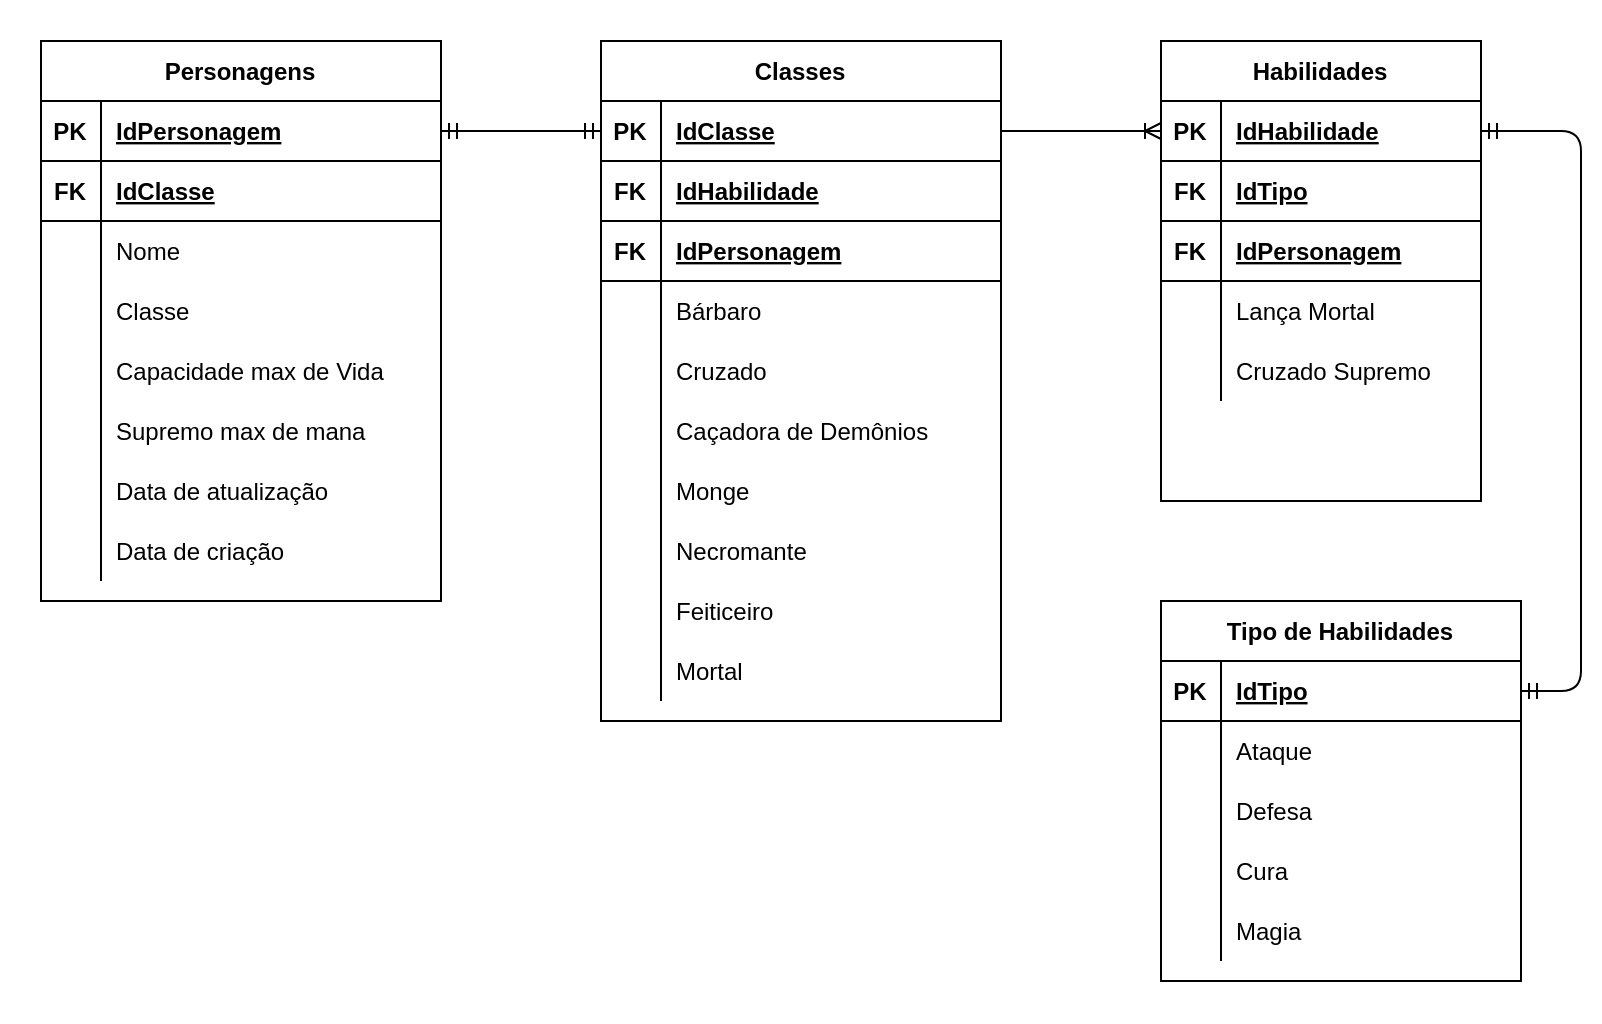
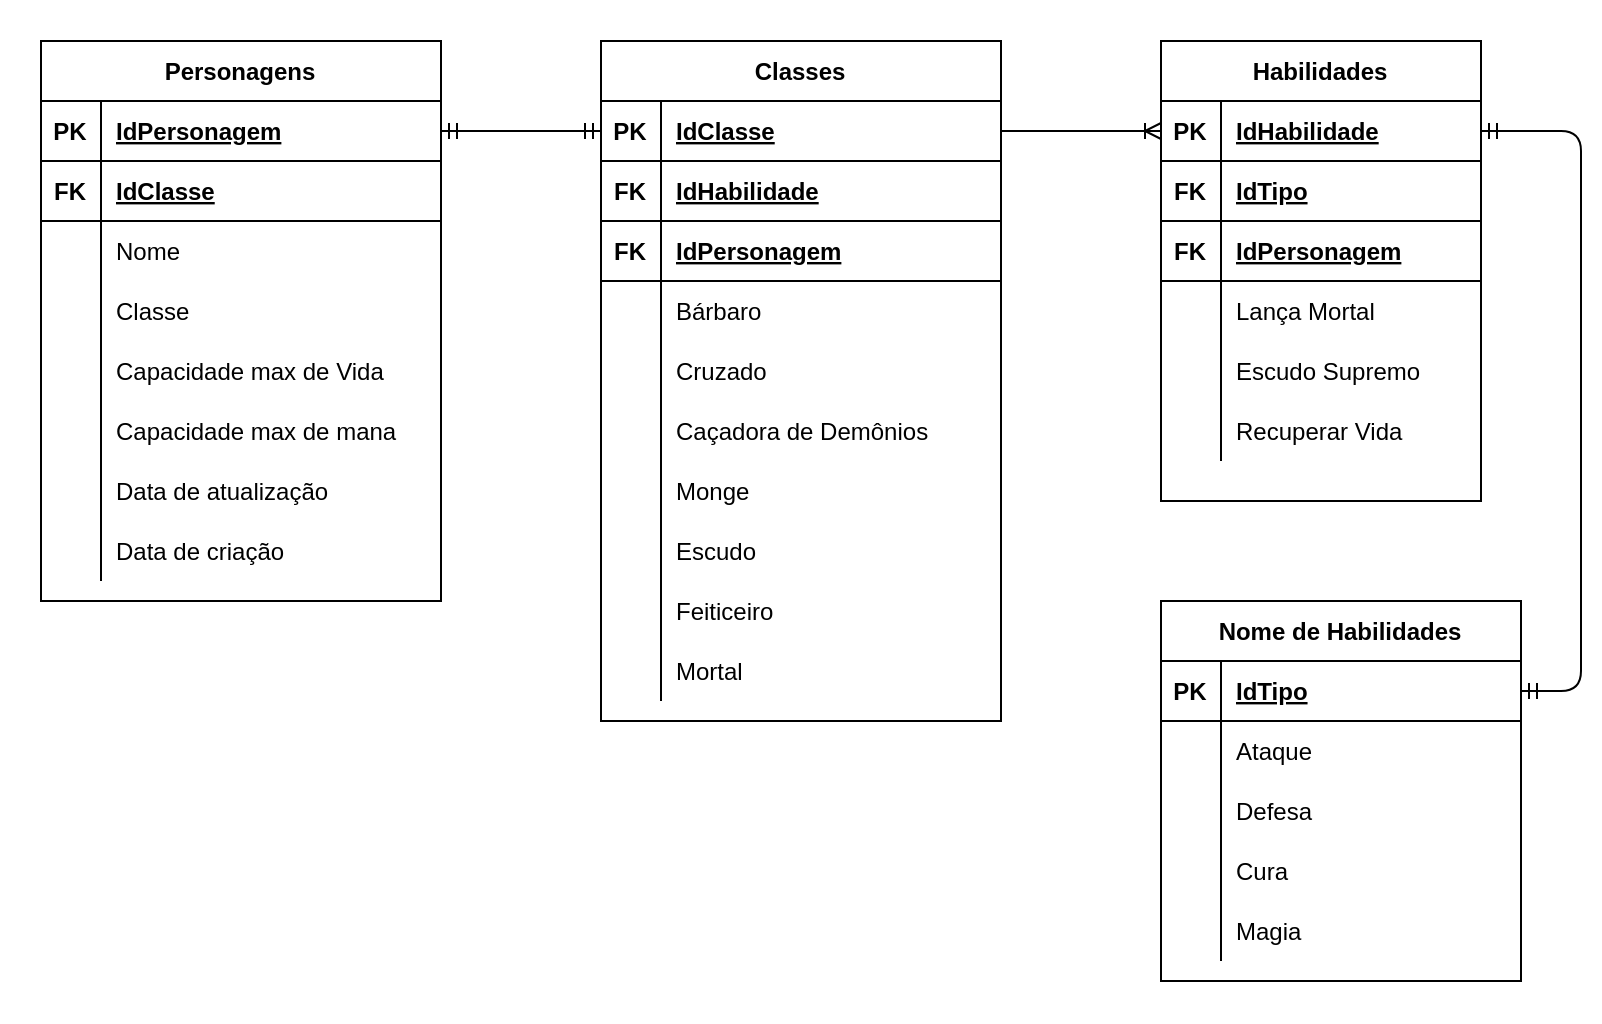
- <mxCell id="33" value="Cruzado Supremo" style="shape=partialRectangle;connectable=0;fillColor=none;top=0;left=0;bottom=0;right=0;align=left;spacingLeft=6;overflow=hidden;" vertex="1" parent="31"><mxGeometry x="30" width="130" height="30" as="geometry" /></mxCell>
+ <mxCell id="33" value="Escudo Supremo" style="shape=partialRectangle;connectable=0;fillColor=none;top=0;left=0;bottom=0;right=0;align=left;spacingLeft=6;overflow=hidden;" vertex="1" parent="31"><mxGeometry x="30" width="130" height="30" as="geometry" /></mxCell>
+ <mxCell id="36" value="Recuperar Vida" style="shape=partialRectangle;connectable=0;fillColor=none;top=0;left=0;bottom=0;right=0;align=left;spacingLeft=6;overflow=hidden;" vertex="1" parent="34"><mxGeometry x="30" width="130" height="30" as="geometry" /></mxCell>
- <mxCell id="86" value="Supremo max de mana" style="shape=partialRectangle;connectable=0;fillColor=none;top=0;left=0;bottom=0;right=0;align=left;spacingLeft=6;overflow=hidden;" vertex="1" parent="84"><mxGeometry x="30" width="170" height="30" as="geometry" /></mxCell>
+ <mxCell id="86" value="Capacidade max de mana" style="shape=partialRectangle;connectable=0;fillColor=none;top=0;left=0;bottom=0;right=0;align=left;spacingLeft=6;overflow=hidden;" vertex="1" parent="84"><mxGeometry x="30" width="170" height="30" as="geometry" /></mxCell>
- <mxCell id="61" value="Necromante" style="shape=partialRectangle;connectable=0;fillColor=none;top=0;left=0;bottom=0;right=0;align=left;spacingLeft=6;overflow=hidden;" vertex="1" parent="59"><mxGeometry x="30" width="170" height="30" as="geometry" /></mxCell>
+ <mxCell id="61" value="Escudo" style="shape=partialRectangle;connectable=0;fillColor=none;top=0;left=0;bottom=0;right=0;align=left;spacingLeft=6;overflow=hidden;" vertex="1" parent="59"><mxGeometry x="30" width="170" height="30" as="geometry" /></mxCell>
- <mxCell id="2" value="Tipo de Habilidades" style="shape=table;startSize=30;container=1;collapsible=1;childLayout=tableLayout;fixedRows=1;rowLines=0;fontStyle=1;align=center;resizeLast=1;" vertex="1" parent="1"><mxGeometry x="580" y="300" width="180" height="190" as="geometry" /></mxCell>
+ <mxCell id="2" value="Nome de Habilidades" style="shape=table;startSize=30;container=1;collapsible=1;childLayout=tableLayout;fixedRows=1;rowLines=0;fontStyle=1;align=center;resizeLast=1;" vertex="1" parent="1"><mxGeometry x="580" y="300" width="180" height="190" as="geometry" /></mxCell>
